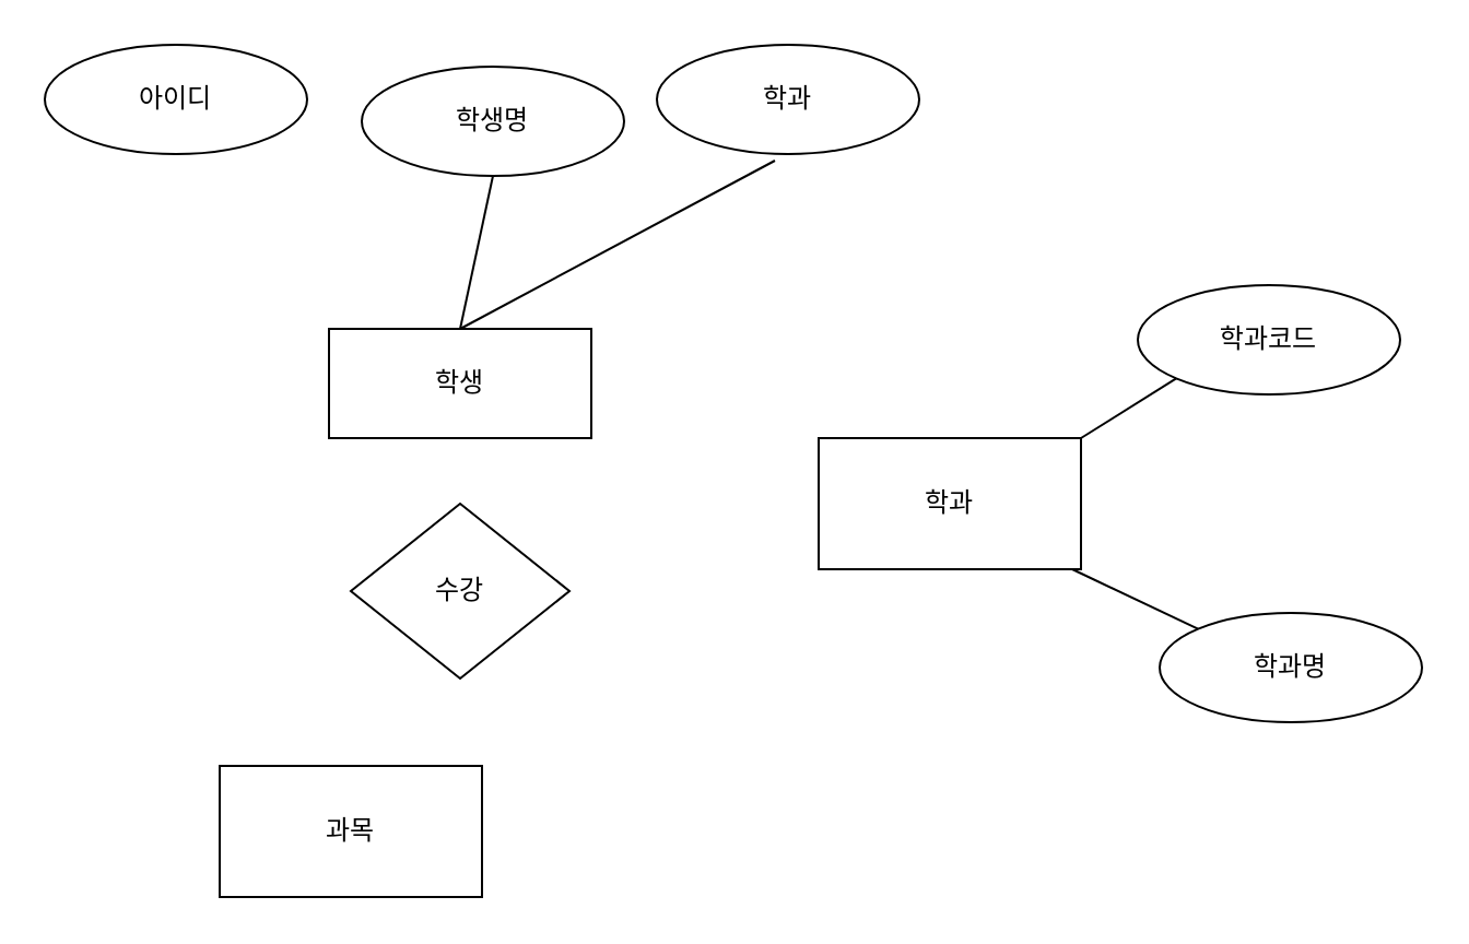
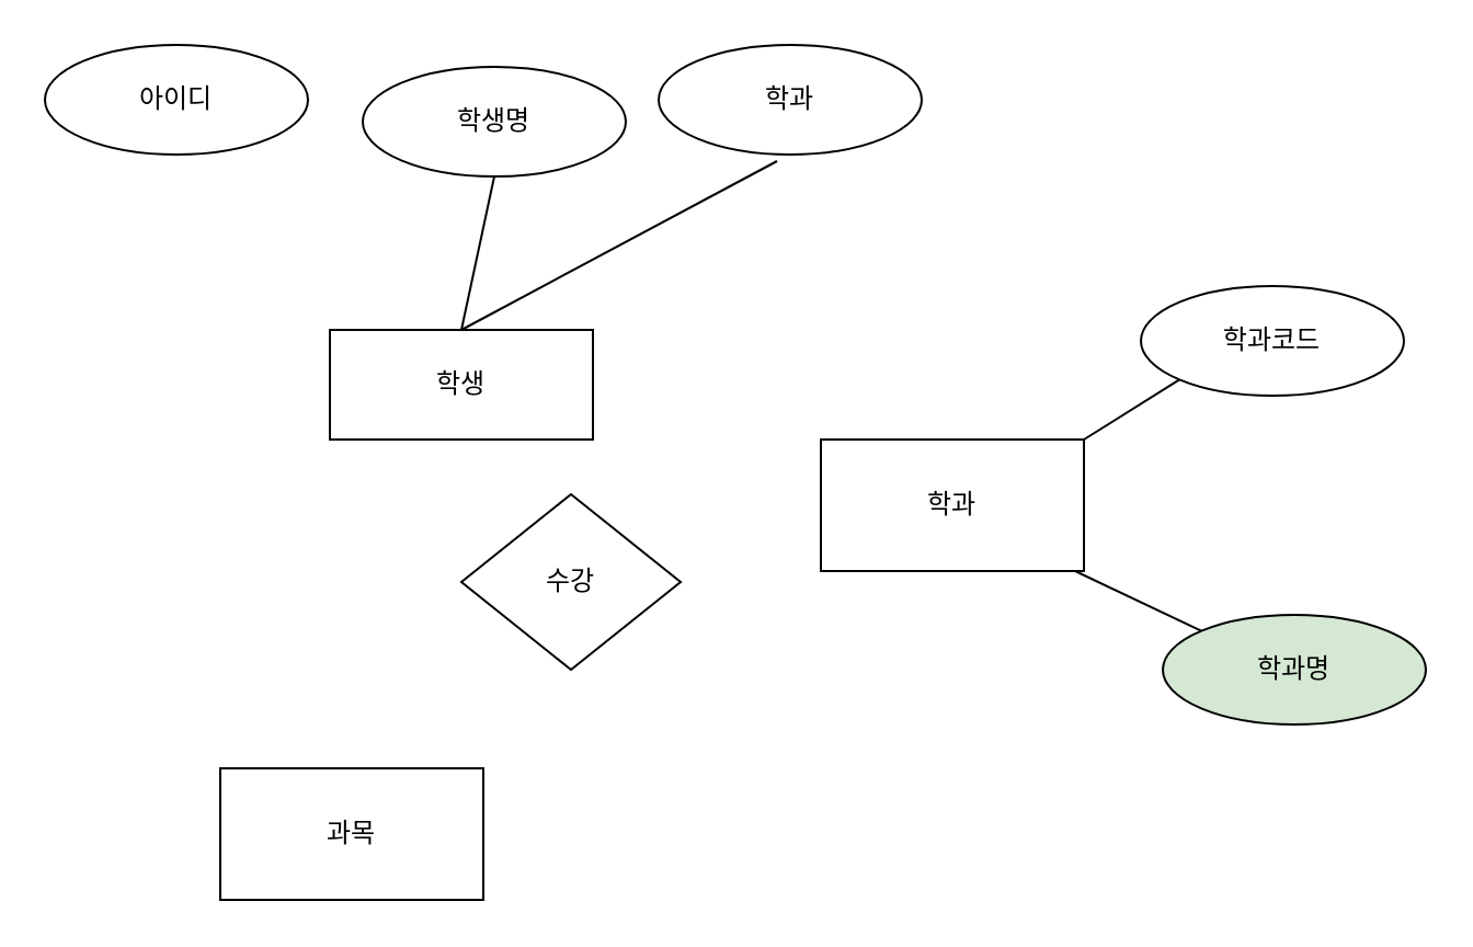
- <mxCell id="14" value="&lt;font style=&quot;vertical-align: inherit;&quot;&gt;&lt;font style=&quot;vertical-align: inherit;&quot;&gt;수강&lt;/font&gt;&lt;/font&gt;" style="rhombus;whiteSpace=wrap;html=1;" vertex="1" parent="1"><mxGeometry x="160" y="230" width="100" height="80" as="geometry" /></mxCell>
+ <mxCell id="14" value="&lt;font style=&quot;vertical-align: inherit;&quot;&gt;&lt;font style=&quot;vertical-align: inherit;&quot;&gt;수강&lt;/font&gt;&lt;/font&gt;" style="rhombus;whiteSpace=wrap;html=1;" vertex="1" parent="1"><mxGeometry x="210" y="225" width="100" height="80" as="geometry" /></mxCell>
- <mxCell id="9" value="&lt;font style=&quot;vertical-align: inherit;&quot;&gt;&lt;font style=&quot;vertical-align: inherit;&quot;&gt;&lt;font style=&quot;vertical-align: inherit;&quot;&gt;&lt;font style=&quot;vertical-align: inherit;&quot;&gt;&lt;font style=&quot;vertical-align: inherit;&quot;&gt;&lt;font style=&quot;vertical-align: inherit;&quot;&gt;학과명&lt;/font&gt;&lt;/font&gt;&lt;/font&gt;&lt;/font&gt;&lt;/font&gt;&lt;/font&gt;" style="ellipse;whiteSpace=wrap;html=1;" vertex="1" parent="1"><mxGeometry x="530" y="280" width="120" height="50" as="geometry" /></mxCell>
+ <mxCell id="9" value="&lt;font style=&quot;vertical-align: inherit;&quot;&gt;&lt;font style=&quot;vertical-align: inherit;&quot;&gt;&lt;font style=&quot;vertical-align: inherit;&quot;&gt;&lt;font style=&quot;vertical-align: inherit;&quot;&gt;&lt;font style=&quot;vertical-align: inherit;&quot;&gt;&lt;font style=&quot;vertical-align: inherit;&quot;&gt;학과명&lt;/font&gt;&lt;/font&gt;&lt;/font&gt;&lt;/font&gt;&lt;/font&gt;&lt;/font&gt;" style="ellipse;whiteSpace=wrap;html=1;fillColor=#d5e8d4;" vertex="1" parent="1"><mxGeometry x="530" y="280" width="120" height="50" as="geometry" /></mxCell>
